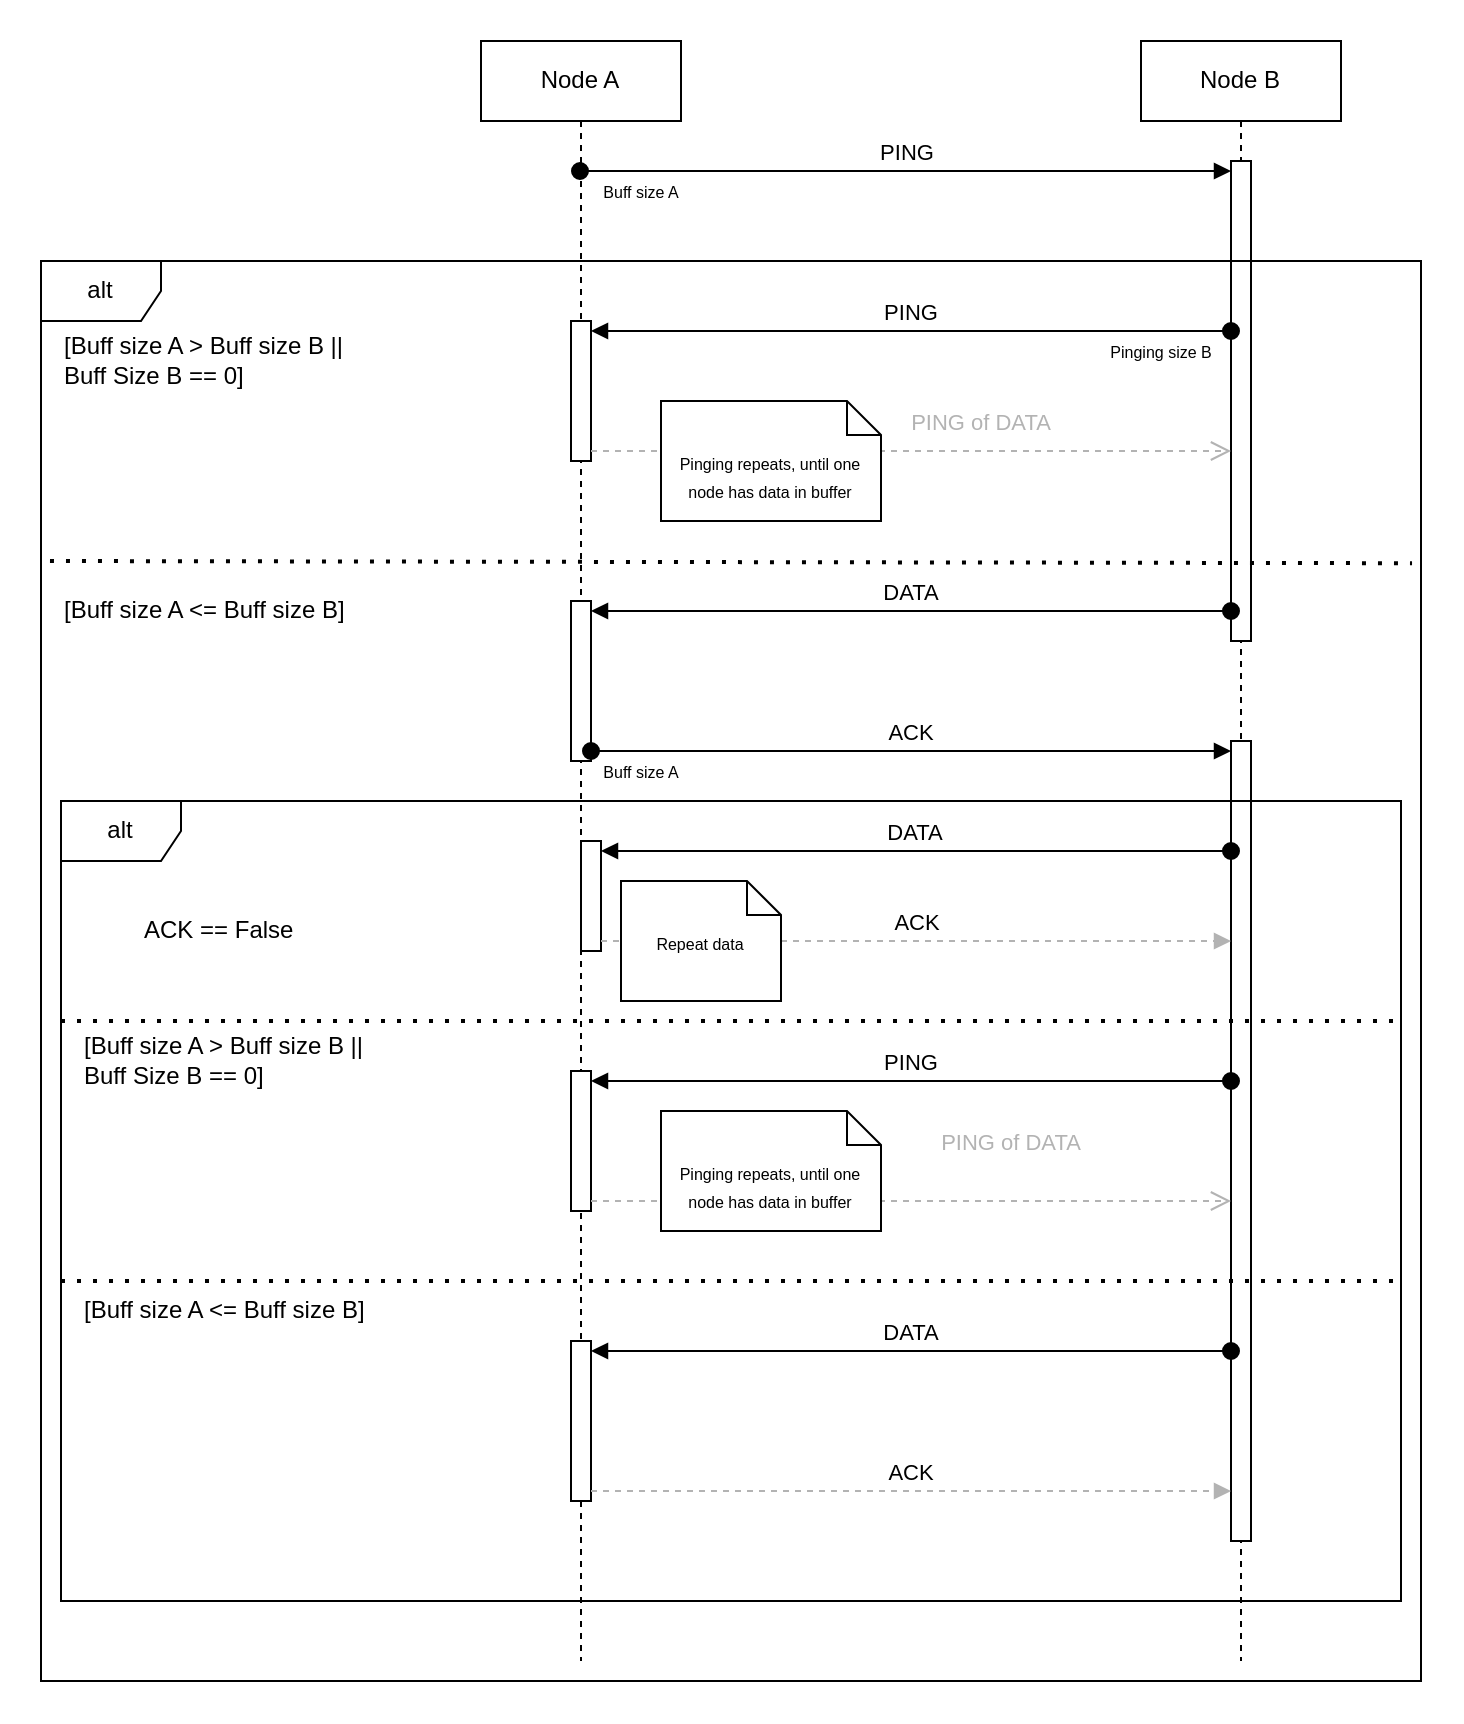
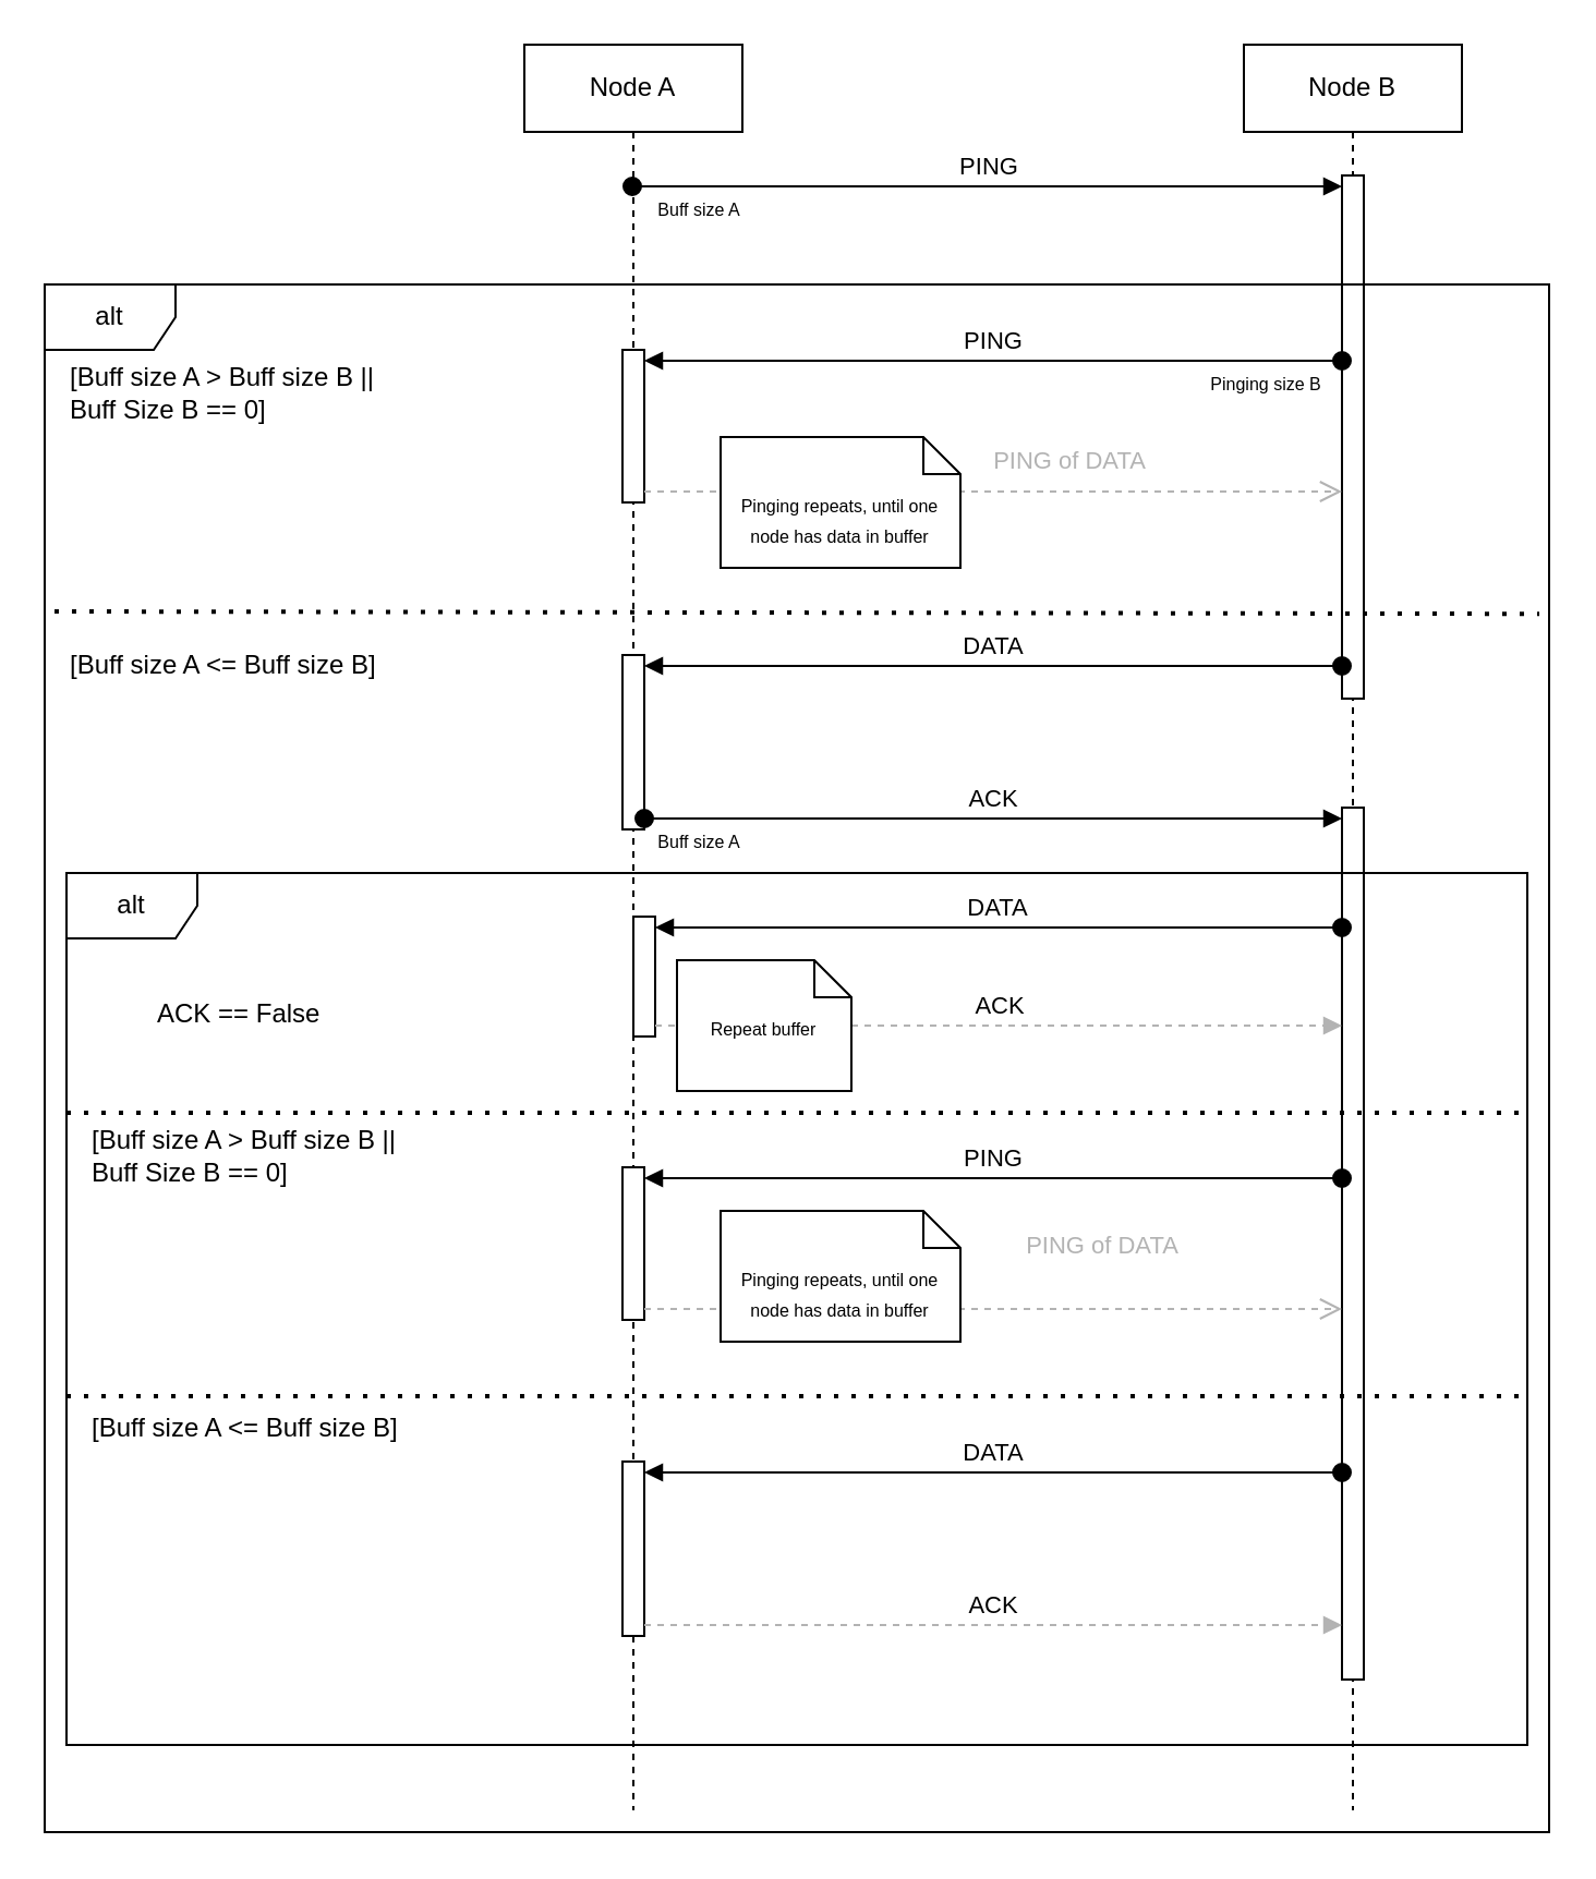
- <mxCell id="36" value="&lt;span style=&quot;font-size: 8px;&quot;&gt;Repeat data&lt;/span&gt;" style="shape=note2;boundedLbl=1;whiteSpace=wrap;html=1;size=17;verticalAlign=top;align=center;" vertex="1" parent="1"><mxGeometry x="310" y="440" width="80" height="60" as="geometry" /></mxCell>
+ <mxCell id="36" value="&lt;span style=&quot;font-size: 8px;&quot;&gt;Repeat buffer&lt;/span&gt;" style="shape=note2;boundedLbl=1;whiteSpace=wrap;html=1;size=17;verticalAlign=top;align=center;" vertex="1" parent="1"><mxGeometry x="310" y="440" width="80" height="60" as="geometry" /></mxCell>
